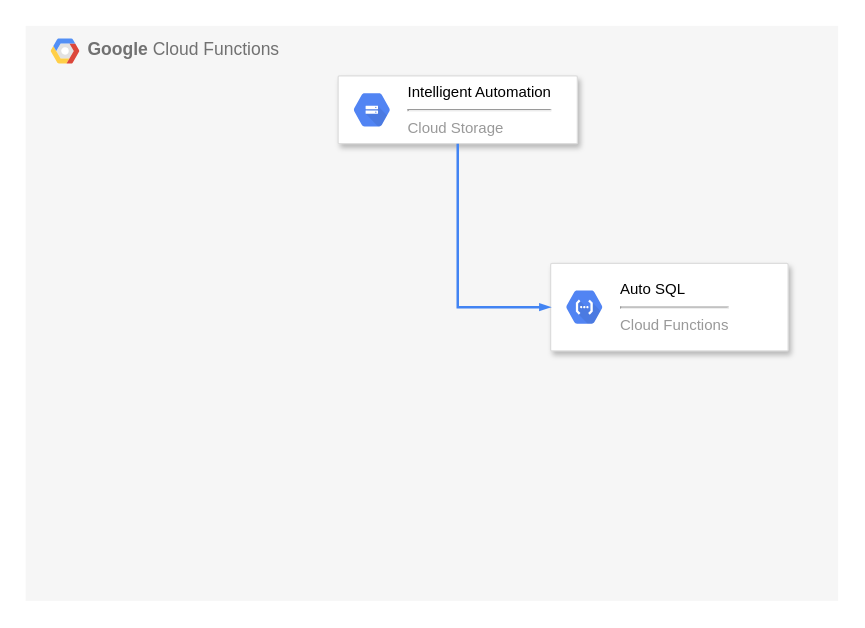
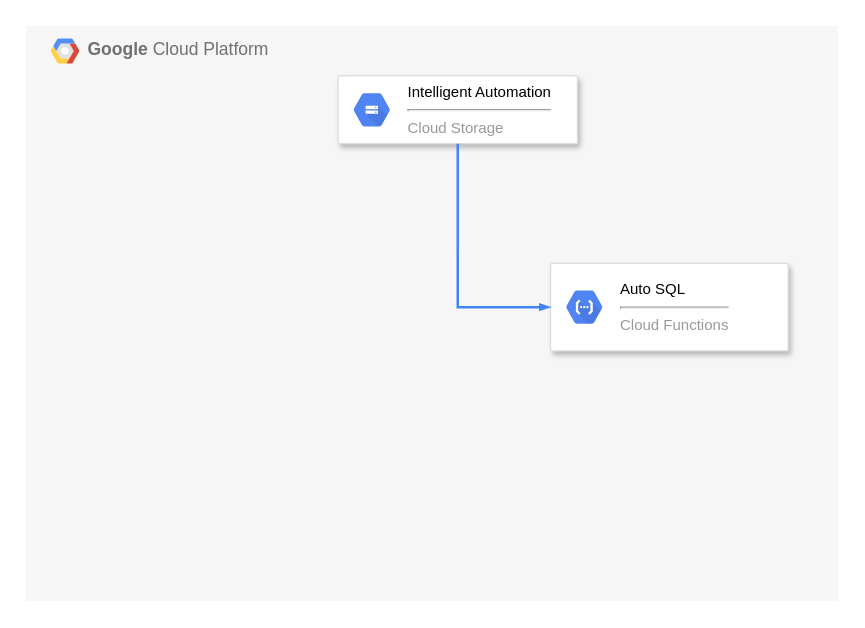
- <mxCell id="2" value="&lt;b&gt;Google &lt;/b&gt;Cloud Functions" style="fillColor=#F6F6F6;strokeColor=none;shadow=0;gradientColor=none;fontSize=14;align=left;spacing=10;fontColor=#717171;9E9E9E;verticalAlign=top;spacingTop=-4;fontStyle=0;spacingLeft=40;html=1;" parent="1" vertex="1"><mxGeometry x="20" y="20" width="650" height="460" as="geometry" /></mxCell>
+ <mxCell id="2" value="&lt;b&gt;Google &lt;/b&gt;Cloud Platform" style="fillColor=#F6F6F6;strokeColor=none;shadow=0;gradientColor=none;fontSize=14;align=left;spacing=10;fontColor=#717171;9E9E9E;verticalAlign=top;spacingTop=-4;fontStyle=0;spacingLeft=40;html=1;" parent="1" vertex="1"><mxGeometry x="20" y="20" width="650" height="460" as="geometry" /></mxCell>
